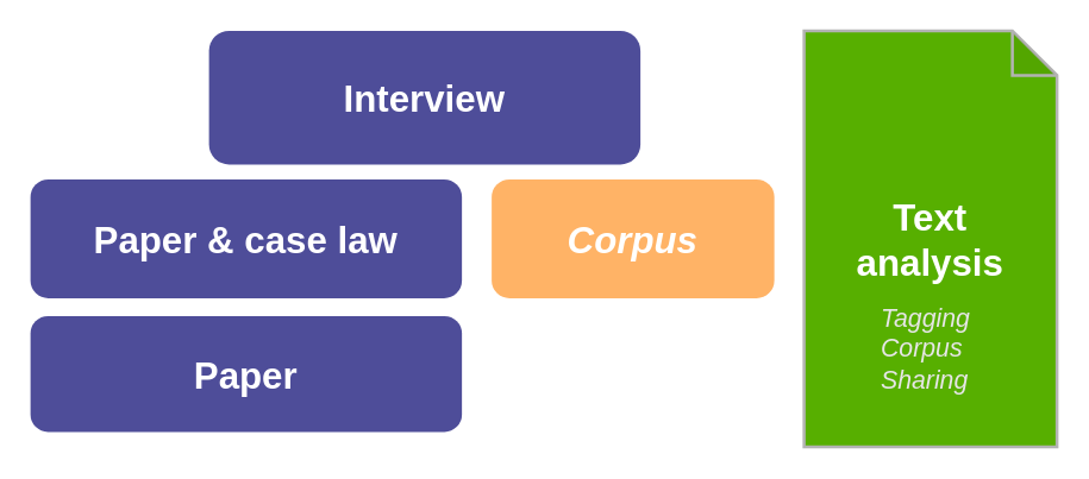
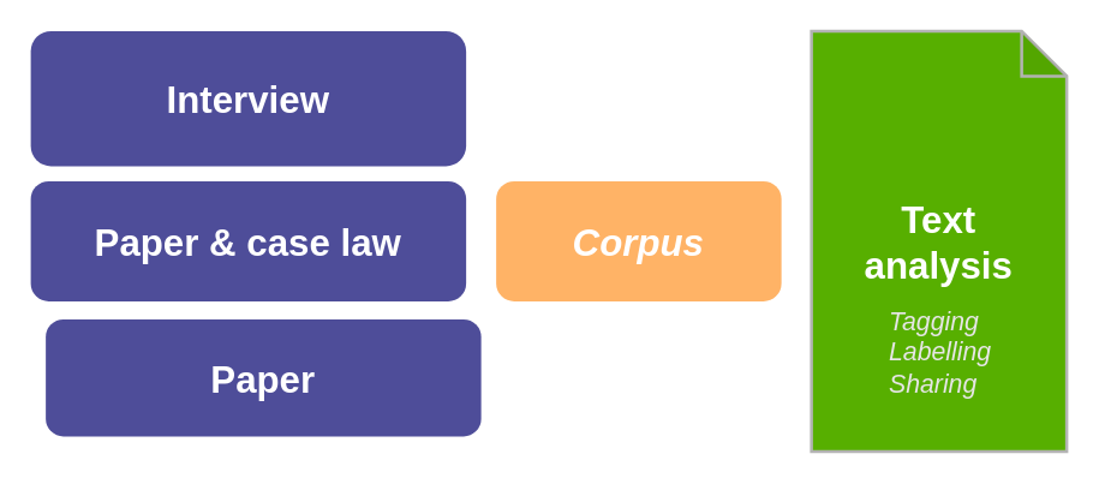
- <mxCell id="2" value="Interview" style="rounded=1;whiteSpace=wrap;html=1;fontSize=25;glass=0;strokeWidth=1;shadow=0;fontStyle=1;fillColor=#4e4d99;strokeColor=none;fontColor=#FFFFFF;" parent="1" vertex="1"><mxGeometry x="140" y="20" width="290" height="90" as="geometry" /></mxCell>
+ <mxCell id="2" value="Interview" style="rounded=1;whiteSpace=wrap;html=1;fontSize=25;glass=0;strokeWidth=1;shadow=0;fontStyle=1;fillColor=#4e4d99;strokeColor=none;fontColor=#FFFFFF;" parent="1" vertex="1"><mxGeometry x="20" y="20" width="290" height="90" as="geometry" /></mxCell>
- <mxCell id="6" value="&lt;font color=&quot;#e6e6e6&quot; style=&quot;font-size: 17px;&quot;&gt;Tagging&lt;br style=&quot;font-size: 17px;&quot;&gt;Corpus&lt;br style=&quot;font-size: 17px;&quot;&gt;Sharing&lt;/font&gt;" style="text;html=1;align=left;verticalAlign=middle;resizable=0;points=[];autosize=1;fontStyle=2;fontSize=17;" parent="1" vertex="1"><mxGeometry x="590" y="200" width="80" height="70" as="geometry" /></mxCell>
+ <mxCell id="6" value="&lt;font color=&quot;#e6e6e6&quot; style=&quot;font-size: 17px;&quot;&gt;Tagging&lt;br style=&quot;font-size: 17px;&quot;&gt;Labelling&lt;br style=&quot;font-size: 17px;&quot;&gt;Sharing&lt;/font&gt;" style="text;html=1;align=left;verticalAlign=middle;resizable=0;points=[];autosize=1;fontStyle=2;fontSize=17;" parent="1" vertex="1"><mxGeometry x="590" y="200" width="80" height="70" as="geometry" /></mxCell>
- <mxCell id="4" value="Paper" style="rounded=1;whiteSpace=wrap;html=1;fontSize=25;glass=0;strokeWidth=1;shadow=0;fillColor=#4e4d99;strokeColor=none;fontStyle=1;fontColor=#FFFFFF;" parent="1" vertex="1"><mxGeometry x="20" y="212" width="290" height="78" as="geometry" /></mxCell>
+ <mxCell id="4" value="Paper" style="rounded=1;whiteSpace=wrap;html=1;fontSize=25;glass=0;strokeWidth=1;shadow=0;fillColor=#4e4d99;strokeColor=none;fontStyle=1;fontColor=#FFFFFF;" parent="1" vertex="1"><mxGeometry x="30" y="212" width="290" height="78" as="geometry" /></mxCell>
